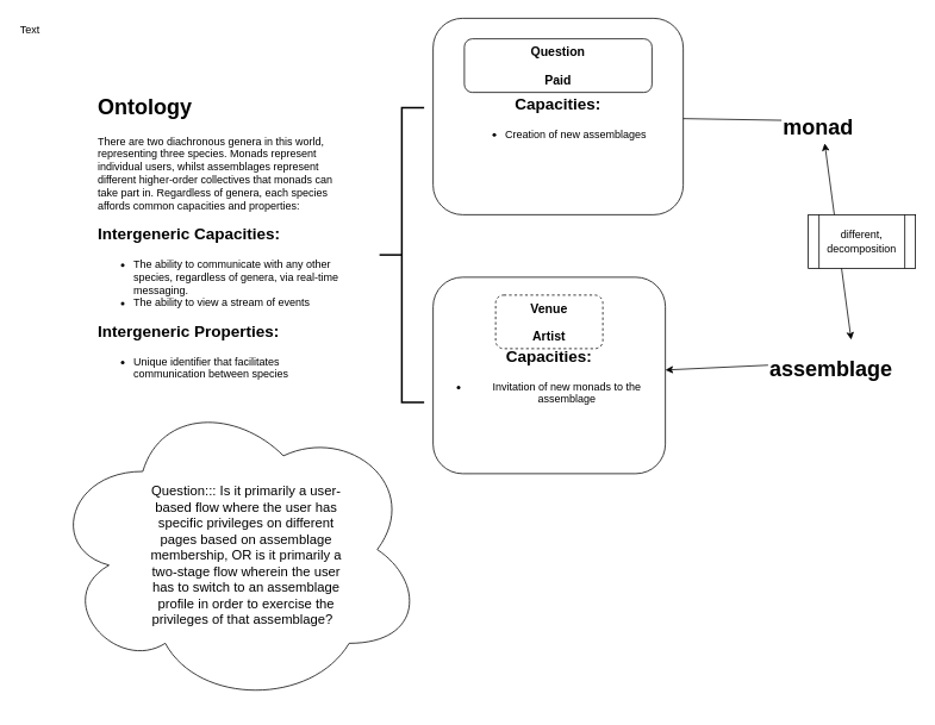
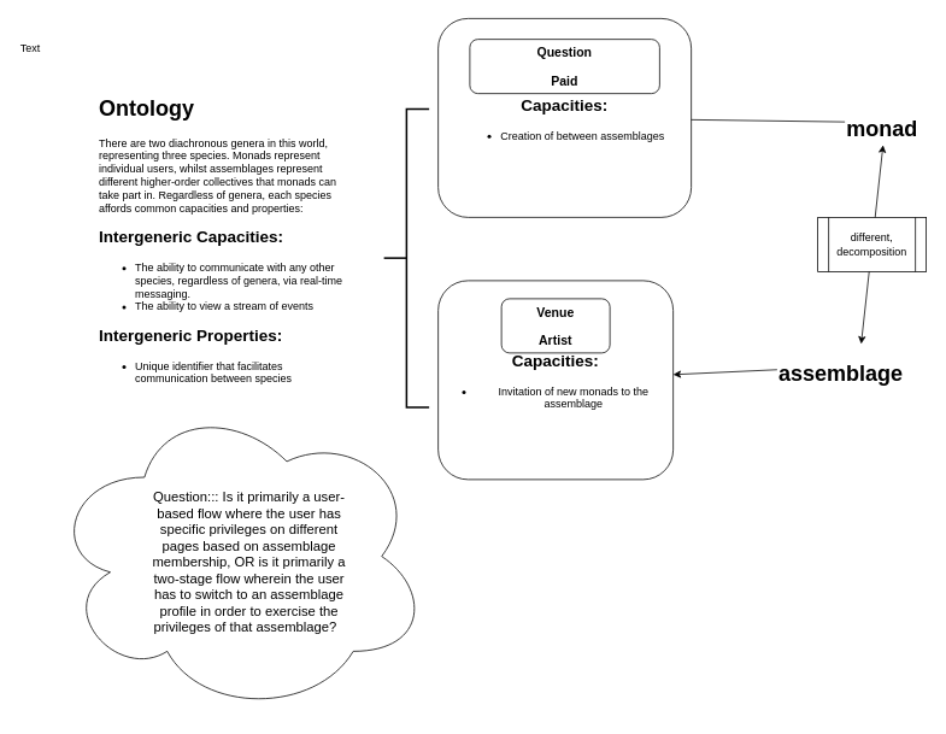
- <mxCell id="15" value="Text" style="text;html=1;resizable=0;points=[];autosize=1;align=left;verticalAlign=top;spacingTop=-4;" vertex="1" parent="1"><mxGeometry x="20" y="23" width="40" height="20" as="geometry" /></mxCell>
+ <mxCell id="15" value="Text" style="text;html=1;resizable=0;points=[];autosize=1;align=left;verticalAlign=top;spacingTop=-4;" vertex="1" parent="1"><mxGeometry x="20" y="43" width="40" height="20" as="geometry" /></mxCell>
- <mxCell id="2" value="&lt;h2&gt;Capacities:&lt;/h2&gt;&lt;p&gt;&lt;/p&gt;&lt;ul&gt;&lt;li&gt;Creation of new assemblages&lt;/li&gt;&lt;/ul&gt;&lt;p&gt;&lt;/p&gt;" style="rounded=1;whiteSpace=wrap;html=1;container=1;" vertex="1" parent="1"><mxGeometry x="484" y="20" width="280" height="220" as="geometry" /></mxCell>
+ <mxCell id="2" value="&lt;h2&gt;Capacities:&lt;/h2&gt;&lt;p&gt;&lt;/p&gt;&lt;ul&gt;&lt;li&gt;Creation of between assemblages&lt;/li&gt;&lt;/ul&gt;&lt;p&gt;&lt;/p&gt;" style="rounded=1;whiteSpace=wrap;html=1;container=1;" vertex="1" parent="1"><mxGeometry x="484" y="20" width="280" height="220" as="geometry" /></mxCell>
- <mxCell id="6" value="&lt;h1&gt;monad&lt;/h1&gt;" style="text;html=1;resizable=0;points=[];autosize=1;align=left;verticalAlign=top;spacingTop=-4;" vertex="1" parent="1"><mxGeometry x="874" y="110" width="90" height="50" as="geometry" /></mxCell>
+ <mxCell id="6" value="&lt;h1&gt;monad&lt;/h1&gt;" style="text;html=1;resizable=0;points=[];autosize=1;align=left;verticalAlign=top;spacingTop=-4;" vertex="1" parent="1"><mxGeometry x="934" y="110" width="90" height="50" as="geometry" /></mxCell>
- <mxCell id="5" value="&lt;h3&gt;Venue&lt;/h3&gt;&lt;h3&gt;Artist&lt;/h3&gt;" style="rounded=1;whiteSpace=wrap;html=1;dashed=1;" vertex="1" parent="4"><mxGeometry x="70" y="20" width="120" height="60" as="geometry" /></mxCell>
+ <mxCell id="5" value="&lt;h3&gt;Venue&lt;/h3&gt;&lt;h3&gt;Artist&lt;/h3&gt;" style="rounded=1;whiteSpace=wrap;html=1;" vertex="1" parent="4"><mxGeometry x="70" y="20" width="120" height="60" as="geometry" /></mxCell>
